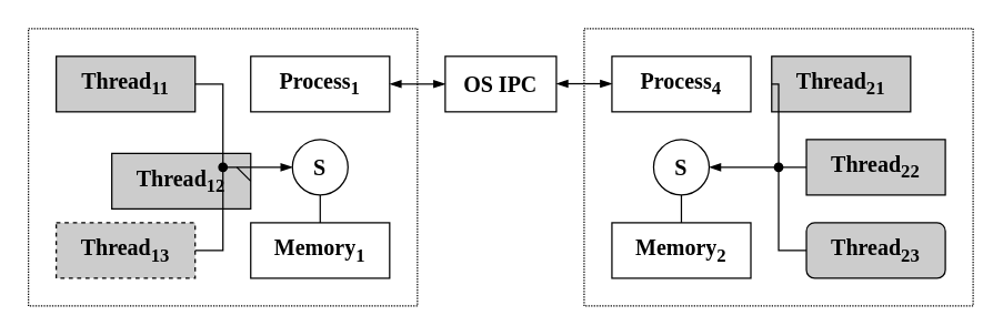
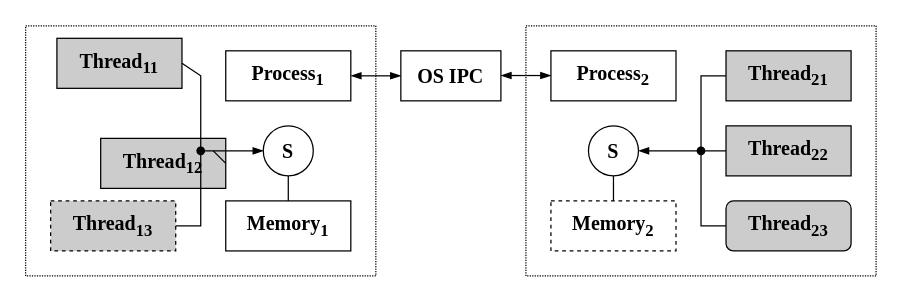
- <mxCell id="4" value="&lt;font face=&quot;Verdana&quot;&gt;&lt;b style=&quot;font-size: 16px;&quot;&gt;Thread&lt;sub&gt;11&lt;/sub&gt;&lt;/b&gt;&lt;/font&gt;" style="rounded=0;whiteSpace=wrap;html=1;fillColor=#CCCCCC;" parent="1" vertex="1"><mxGeometry x="40" y="40" width="100" height="40" as="geometry" /></mxCell>
+ <mxCell id="4" value="&lt;font face=&quot;Verdana&quot;&gt;&lt;b style=&quot;font-size: 16px;&quot;&gt;Thread&lt;sub&gt;11&lt;/sub&gt;&lt;/b&gt;&lt;/font&gt;" style="rounded=0;whiteSpace=wrap;html=1;fillColor=#CCCCCC;" parent="1" vertex="1"><mxGeometry x="45" y="30" width="100" height="40" as="geometry" /></mxCell>
- <mxCell id="16" value="&lt;font style=&quot;&quot; face=&quot;Verdana&quot;&gt;&lt;b style=&quot;&quot;&gt;&lt;span style=&quot;font-size: 16px;&quot;&gt;Process&lt;sub&gt;4&lt;/sub&gt;&lt;/span&gt;&lt;/b&gt;&lt;/font&gt;" style="text;html=1;align=center;verticalAlign=middle;whiteSpace=wrap;rounded=0;strokeColor=default;" vertex="1" parent="1"><mxGeometry x="440" y="40" width="100" height="40" as="geometry" /></mxCell>
+ <mxCell id="16" value="&lt;font style=&quot;&quot; face=&quot;Verdana&quot;&gt;&lt;b style=&quot;&quot;&gt;&lt;span style=&quot;font-size: 16px;&quot;&gt;Process&lt;sub&gt;2&lt;/sub&gt;&lt;/span&gt;&lt;/b&gt;&lt;/font&gt;" style="text;html=1;align=center;verticalAlign=middle;whiteSpace=wrap;rounded=0;strokeColor=default;" vertex="1" parent="1"><mxGeometry x="440" y="40" width="100" height="40" as="geometry" /></mxCell>
- <mxCell id="15" value="&lt;font face=&quot;Verdana&quot;&gt;&lt;b style=&quot;font-size: 16px;&quot;&gt;Thread&lt;sub&gt;21&lt;/sub&gt;&lt;/b&gt;&lt;/font&gt;" style="rounded=0;whiteSpace=wrap;html=1;fillColor=#CCCCCC;" vertex="1" parent="1"><mxGeometry x="555" y="40" width="100" height="40" as="geometry" /></mxCell>
+ <mxCell id="15" value="&lt;font face=&quot;Verdana&quot;&gt;&lt;b style=&quot;font-size: 16px;&quot;&gt;Thread&lt;sub&gt;21&lt;/sub&gt;&lt;/b&gt;&lt;/font&gt;" style="rounded=0;whiteSpace=wrap;html=1;fillColor=#CCCCCC;" vertex="1" parent="1"><mxGeometry x="580" y="40" width="100" height="40" as="geometry" /></mxCell>
- <mxCell id="18" value="&lt;font face=&quot;Verdana&quot;&gt;&lt;span style=&quot;font-size: 16px;&quot;&gt;&lt;b&gt;Memory&lt;sub&gt;2&lt;/sub&gt;&lt;/b&gt;&lt;/span&gt;&lt;/font&gt;" style="rounded=0;whiteSpace=wrap;html=1;fillColor=none;" vertex="1" parent="1"><mxGeometry x="440" y="160" width="100" height="40" as="geometry" /></mxCell>
+ <mxCell id="18" value="&lt;font face=&quot;Verdana&quot;&gt;&lt;span style=&quot;font-size: 16px;&quot;&gt;&lt;b&gt;Memory&lt;sub&gt;2&lt;/sub&gt;&lt;/b&gt;&lt;/span&gt;&lt;/font&gt;" style="rounded=0;whiteSpace=wrap;html=1;fillColor=none;dashed=1;" vertex="1" parent="1"><mxGeometry x="440" y="160" width="100" height="40" as="geometry" /></mxCell>
